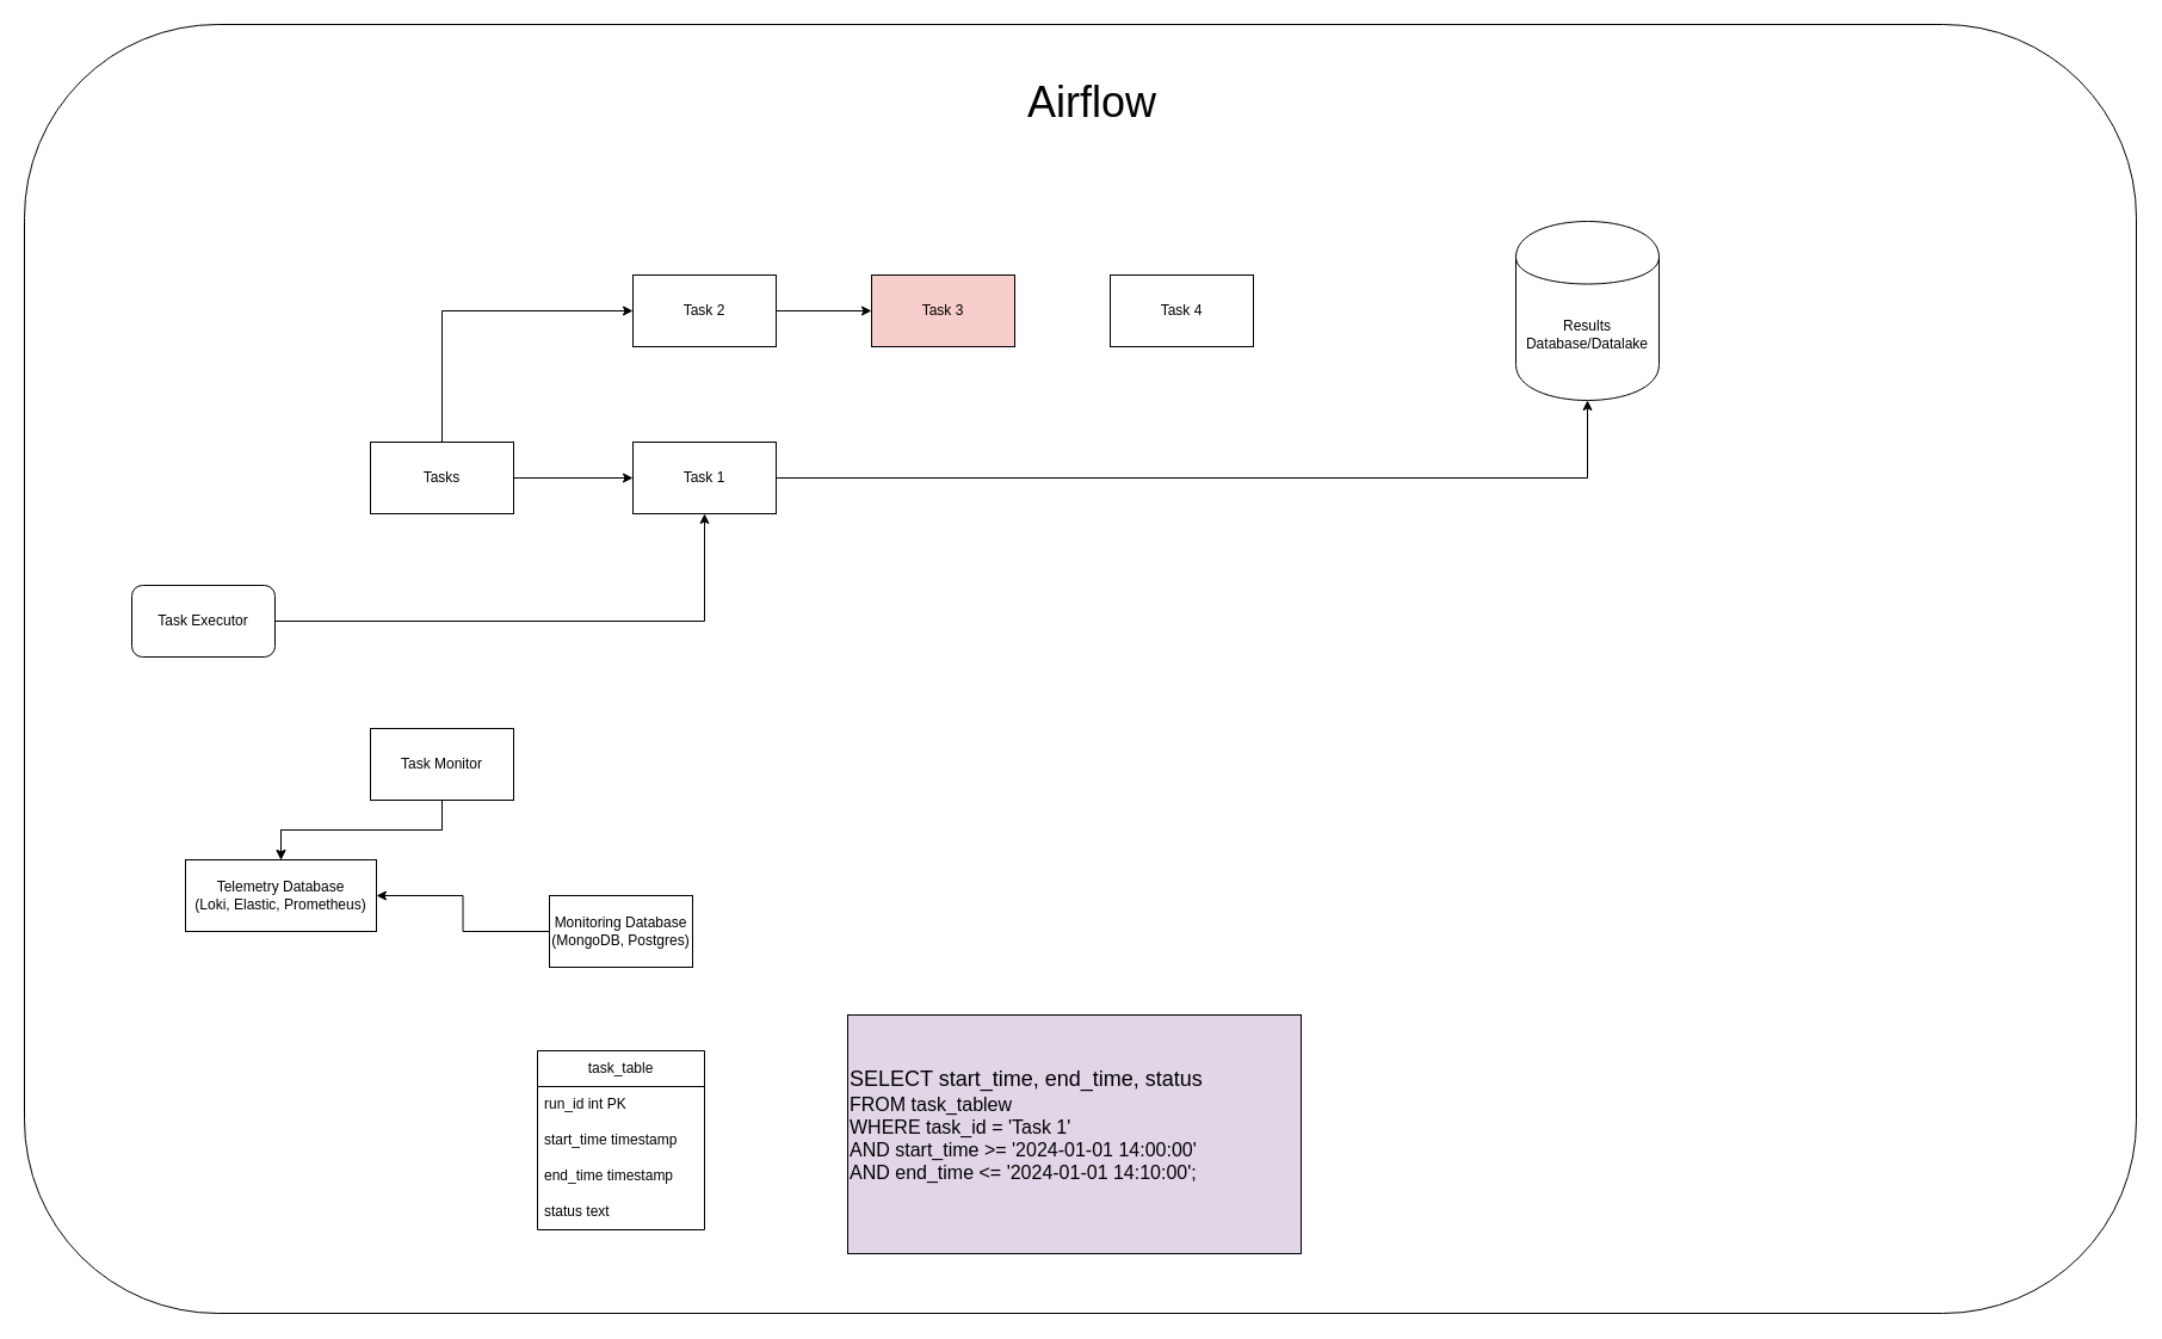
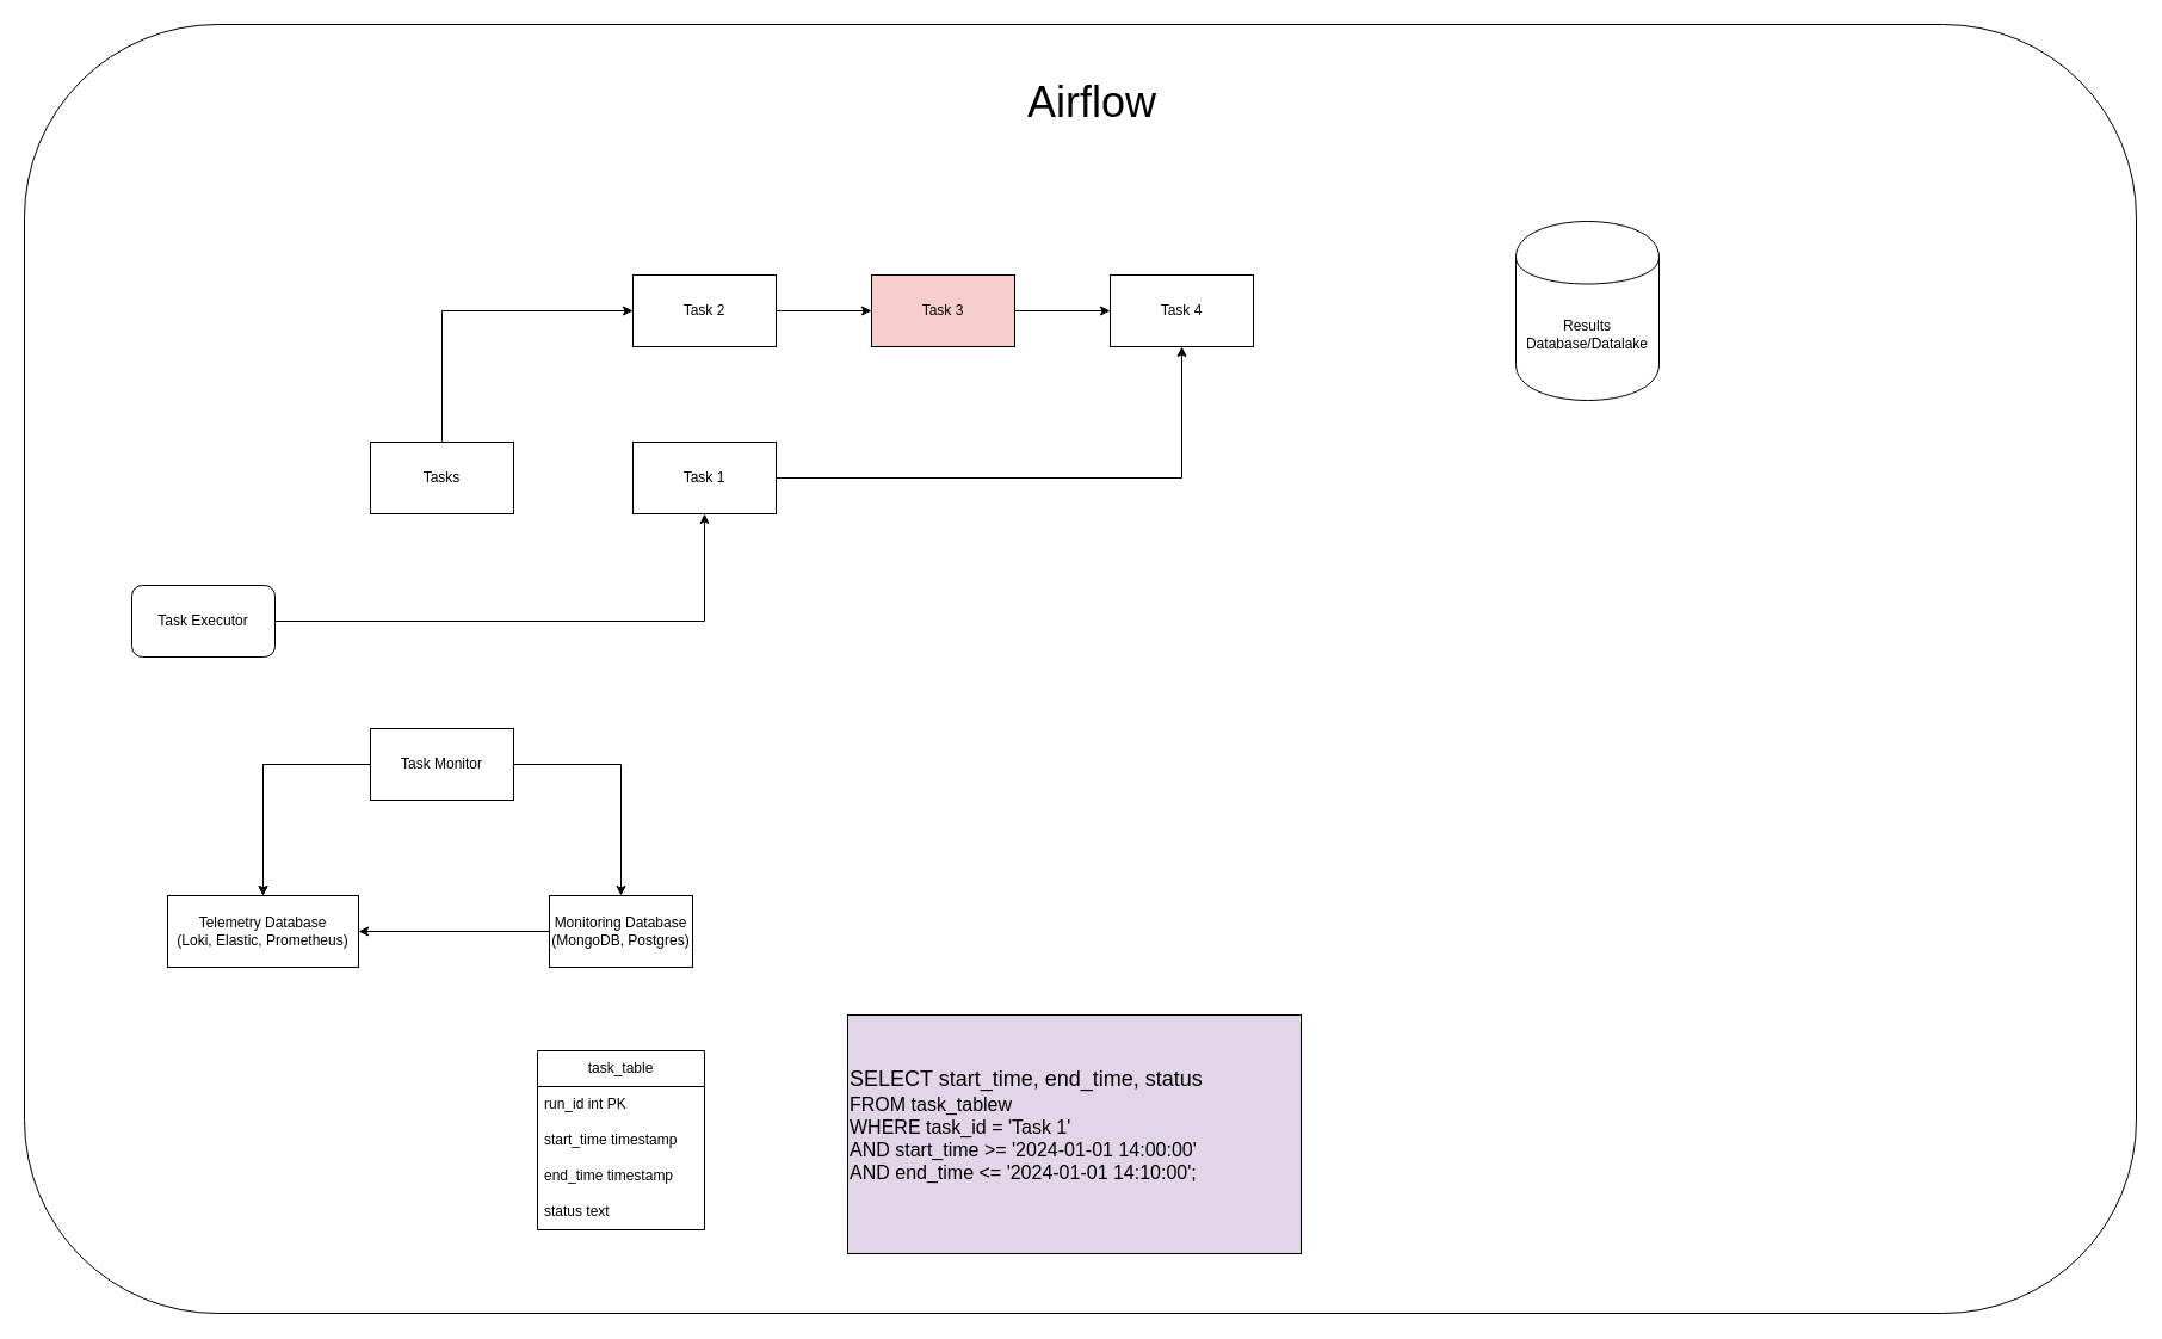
+ <mxCell id="25" value="" style="edgeStyle=orthogonalEdgeStyle;rounded=0;orthogonalLoop=1;jettySize=auto;html=1;" edge="1" parent="1" source="26" target="27"><mxGeometry relative="1" as="geometry" /></mxCell>
- <mxCell id="18" value="" style="edgeStyle=orthogonalEdgeStyle;rounded=0;orthogonalLoop=1;jettySize=auto;html=1;" edge="1" parent="1" source="20" target="22"><mxGeometry relative="1" as="geometry" /></mxCell>
- <mxCell id="21" style="edgeStyle=orthogonalEdgeStyle;rounded=0;orthogonalLoop=1;jettySize=auto;html=1;entryX=0.5;entryY=1;entryDx=0;entryDy=0;" edge="1" parent="1" source="22" target="28"><mxGeometry relative="1" as="geometry" /></mxCell>
+ <mxCell id="21" style="edgeStyle=orthogonalEdgeStyle;rounded=0;orthogonalLoop=1;jettySize=auto;html=1;" edge="1" parent="1" source="22" target="27"><mxGeometry relative="1" as="geometry" /></mxCell>
+ <mxCell id="8" value="" style="edgeStyle=orthogonalEdgeStyle;rounded=0;orthogonalLoop=1;jettySize=auto;html=1;" edge="1" parent="1" source="9" target="12"><mxGeometry relative="1" as="geometry" /></mxCell>
- <mxCell id="10" value="Telemetry Database&lt;br&gt;(Loki, Elastic, Prometheus)" style="whiteSpace=wrap;html=1;rounded=0;" vertex="1" parent="1"><mxGeometry x="155" y="720" width="160" height="60" as="geometry" /></mxCell>
+ <mxCell id="10" value="Telemetry Database&lt;br&gt;(Loki, Elastic, Prometheus)" style="whiteSpace=wrap;html=1;rounded=0;" vertex="1" parent="1"><mxGeometry x="140" y="750" width="160" height="60" as="geometry" /></mxCell>
